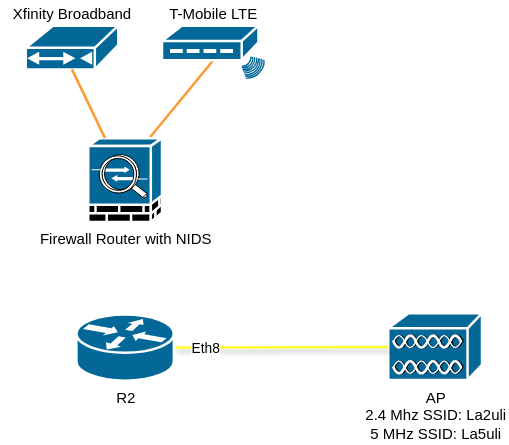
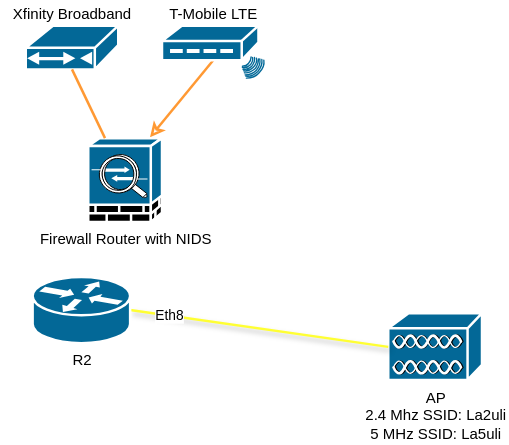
- <mxCell id="2" style="edgeStyle=none;rounded=0;orthogonalLoop=1;jettySize=auto;html=1;strokeColor=#FF9933;endArrow=none;endFill=0;strokeWidth=2;exitX=0.5;exitY=0.66;exitDx=0;exitDy=0;exitPerimeter=0;entryX=0.838;entryY=-0.01;entryDx=0;entryDy=0;entryPerimeter=0;" edge="1" parent="1" source="4" target="6"><mxGeometry relative="1" as="geometry"><mxPoint x="130" y="90" as="sourcePoint" /><mxPoint x="130" y="80" as="targetPoint" /></mxGeometry></mxCell>
+ <mxCell id="2" style="edgeStyle=none;rounded=0;orthogonalLoop=1;jettySize=auto;html=1;strokeColor=#FF9933;endArrow=classic;endFill=0;strokeWidth=2;exitX=0.5;exitY=0.66;exitDx=0;exitDy=0;exitPerimeter=0;entryX=0.838;entryY=-0.01;entryDx=0;entryDy=0;entryPerimeter=0;" edge="1" parent="1" source="4" target="6"><mxGeometry relative="1" as="geometry"><mxPoint x="130" y="90" as="sourcePoint" /><mxPoint x="130" y="80" as="targetPoint" /></mxGeometry></mxCell>
- <mxCell id="11" value="R2" style="shape=mxgraph.cisco.routers.router;sketch=0;html=1;pointerEvents=1;dashed=0;fillColor=#036897;strokeColor=#ffffff;strokeWidth=2;verticalLabelPosition=bottom;verticalAlign=top;align=center;outlineConnect=0;" vertex="1" parent="1"><mxGeometry x="60.5" y="251" width="78" height="53" as="geometry" /></mxCell>
+ <mxCell id="11" value="R2" style="shape=mxgraph.cisco.routers.router;sketch=0;html=1;pointerEvents=1;dashed=0;fillColor=#036897;strokeColor=#ffffff;strokeWidth=2;verticalLabelPosition=bottom;verticalAlign=top;align=center;outlineConnect=0;" vertex="1" parent="1"><mxGeometry x="25.5" y="221" width="78" height="53" as="geometry" /></mxCell>
